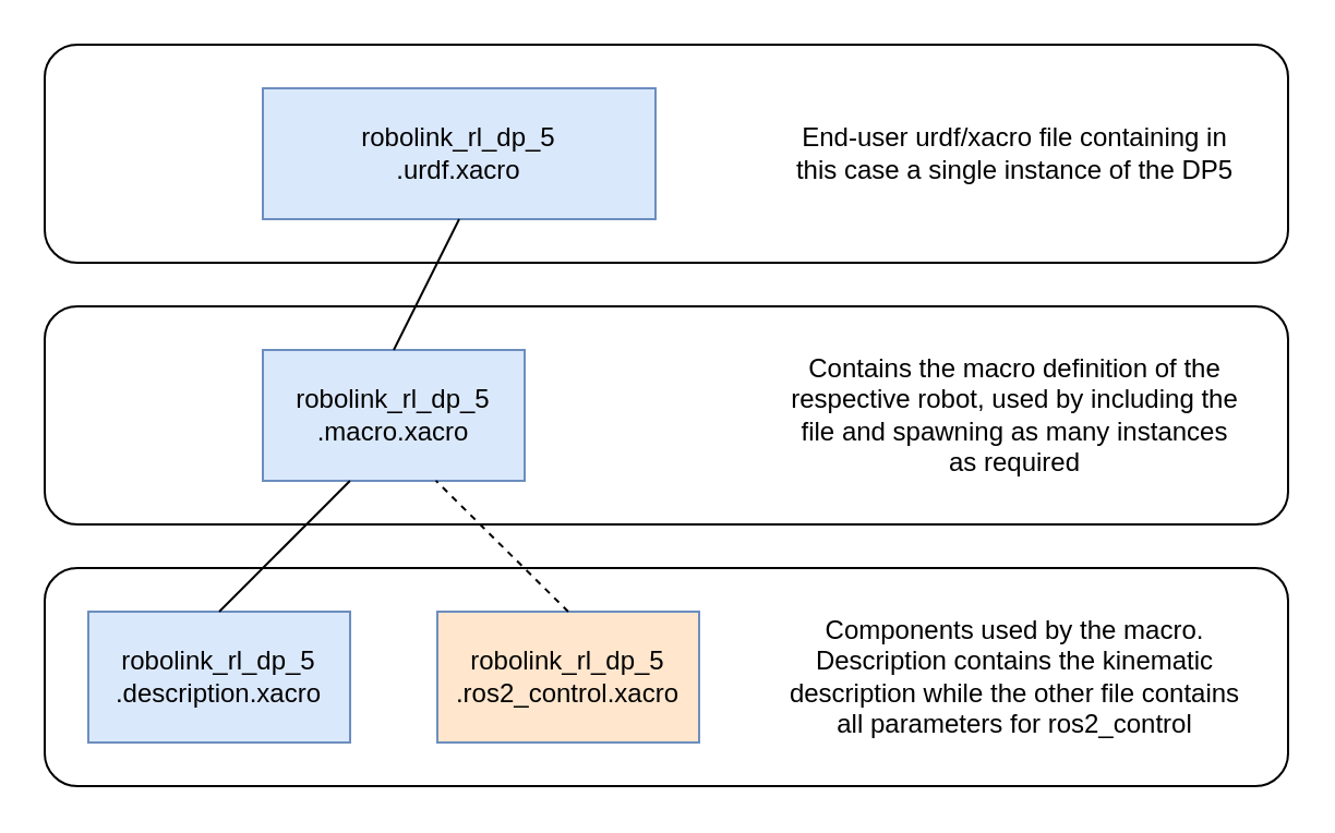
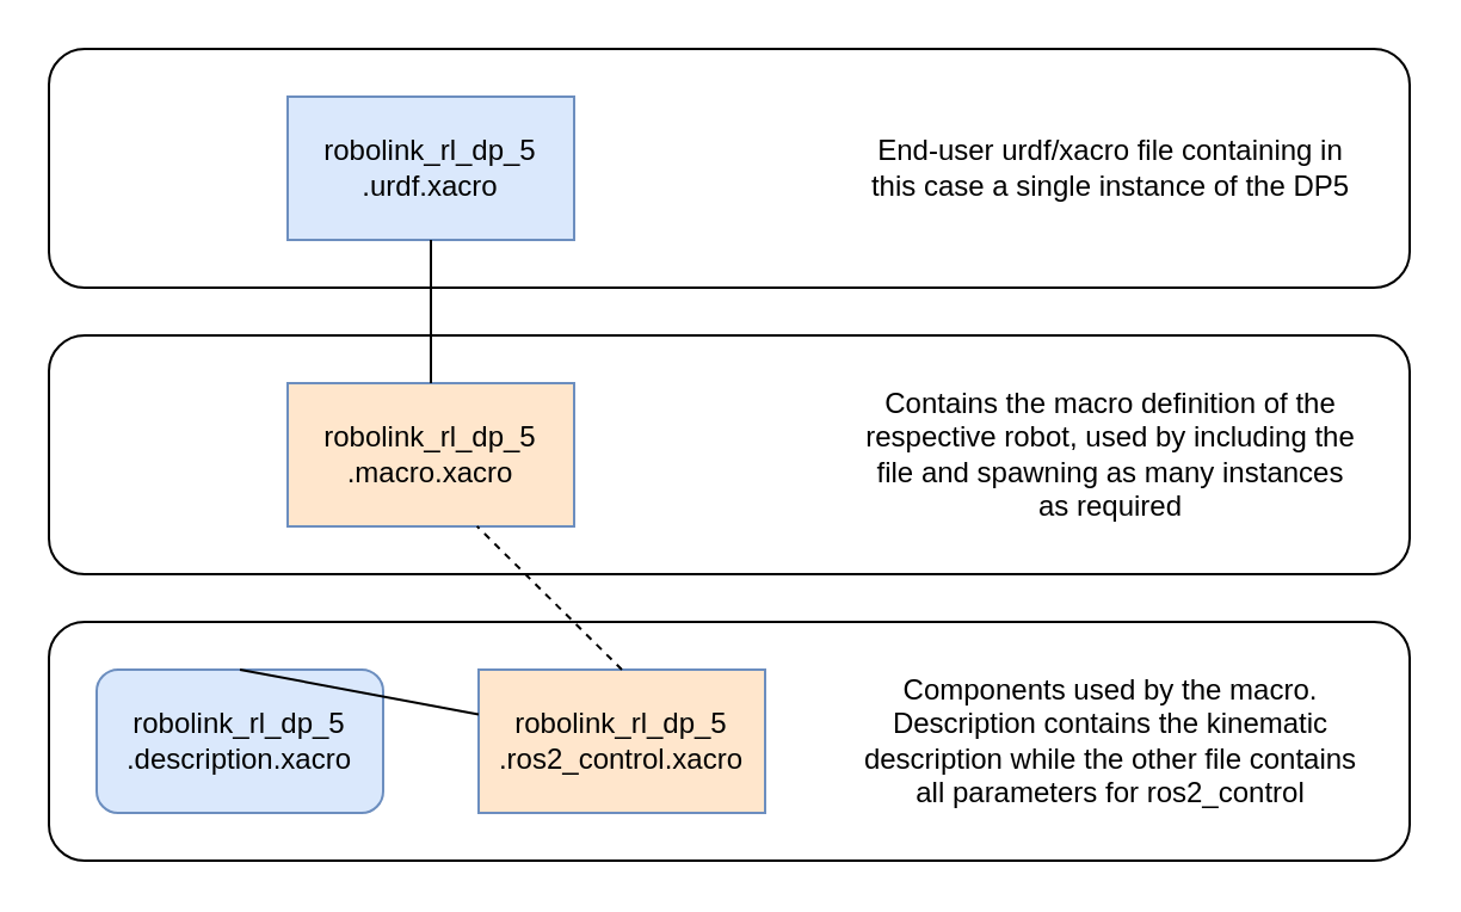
- <mxCell id="5" value="robolink_rl_dp_5&lt;br&gt;.urdf.xacro" style="rounded=0;whiteSpace=wrap;html=1;fillColor=#dae8fc;strokeColor=#6c8ebf;" vertex="1" parent="1"><mxGeometry x="120" y="40" width="180" height="60" as="geometry" /></mxCell>
+ <mxCell id="5" value="robolink_rl_dp_5&lt;br&gt;.urdf.xacro" style="rounded=0;whiteSpace=wrap;html=1;fillColor=#dae8fc;strokeColor=#6c8ebf;" vertex="1" parent="1"><mxGeometry x="120" y="40" width="120" height="60" as="geometry" /></mxCell>
- <mxCell id="6" value="robolink_rl_dp_5&lt;br&gt;.macro.xacro" style="rounded=0;whiteSpace=wrap;html=1;fillColor=#dae8fc;strokeColor=#6c8ebf;" vertex="1" parent="1"><mxGeometry x="120" y="160" width="120" height="60" as="geometry" /></mxCell>
+ <mxCell id="6" value="robolink_rl_dp_5&lt;br&gt;.macro.xacro" style="rounded=0;whiteSpace=wrap;html=1;fillColor=#ffe6cc;strokeColor=#6c8ebf;" vertex="1" parent="1"><mxGeometry x="120" y="160" width="120" height="60" as="geometry" /></mxCell>
- <mxCell id="9" value="" style="endArrow=none;html=1;rounded=0;entryX=0.333;entryY=1;entryDx=0;entryDy=0;entryPerimeter=0;exitX=0.5;exitY=0;exitDx=0;exitDy=0;" edge="1" parent="1" source="7" target="6"><mxGeometry width="50" height="50" relative="1" as="geometry"><mxPoint x="90" y="280" as="sourcePoint" /><mxPoint x="140" y="230" as="targetPoint" /></mxGeometry></mxCell>
+ <mxCell id="9" value="" style="endArrow=none;html=1;rounded=0;exitX=0.5;exitY=0;exitDx=0;exitDy=0;" edge="1" parent="1" source="7" target="8"><mxGeometry width="50" height="50" relative="1" as="geometry"><mxPoint x="90" y="280" as="sourcePoint" /><mxPoint x="140" y="230" as="targetPoint" /></mxGeometry></mxCell>
- <mxCell id="7" value="robolink_rl_dp_5&lt;br&gt;.description.xacro" style="rounded=0;whiteSpace=wrap;html=1;fillColor=#dae8fc;strokeColor=#6c8ebf;" vertex="1" parent="1"><mxGeometry y="280" width="120" height="60" as="geometry" x="40" /></mxCell>
+ <mxCell id="7" value="robolink_rl_dp_5&lt;br&gt;.description.xacro" style="whiteSpace=wrap;html=1;fillColor=#dae8fc;strokeColor=#6c8ebf;rounded=1;" vertex="1" parent="1"><mxGeometry y="280" width="120" height="60" as="geometry" x="40" /></mxCell>
